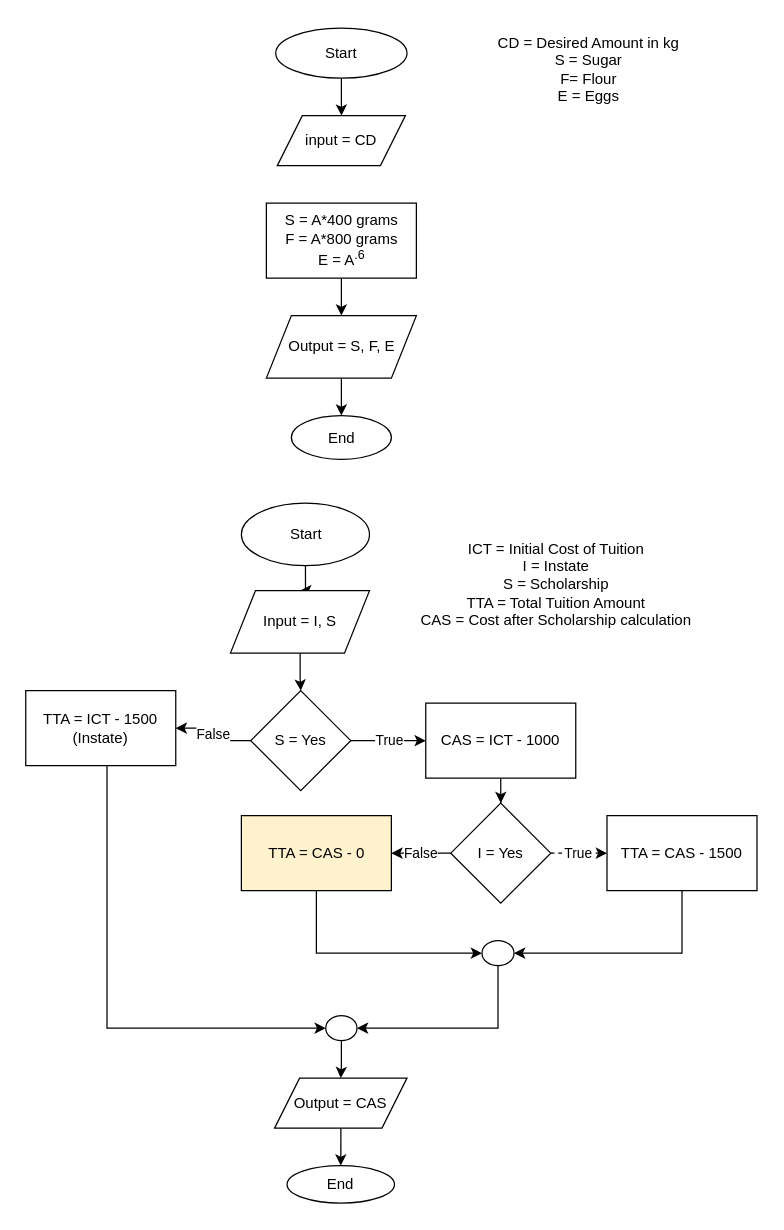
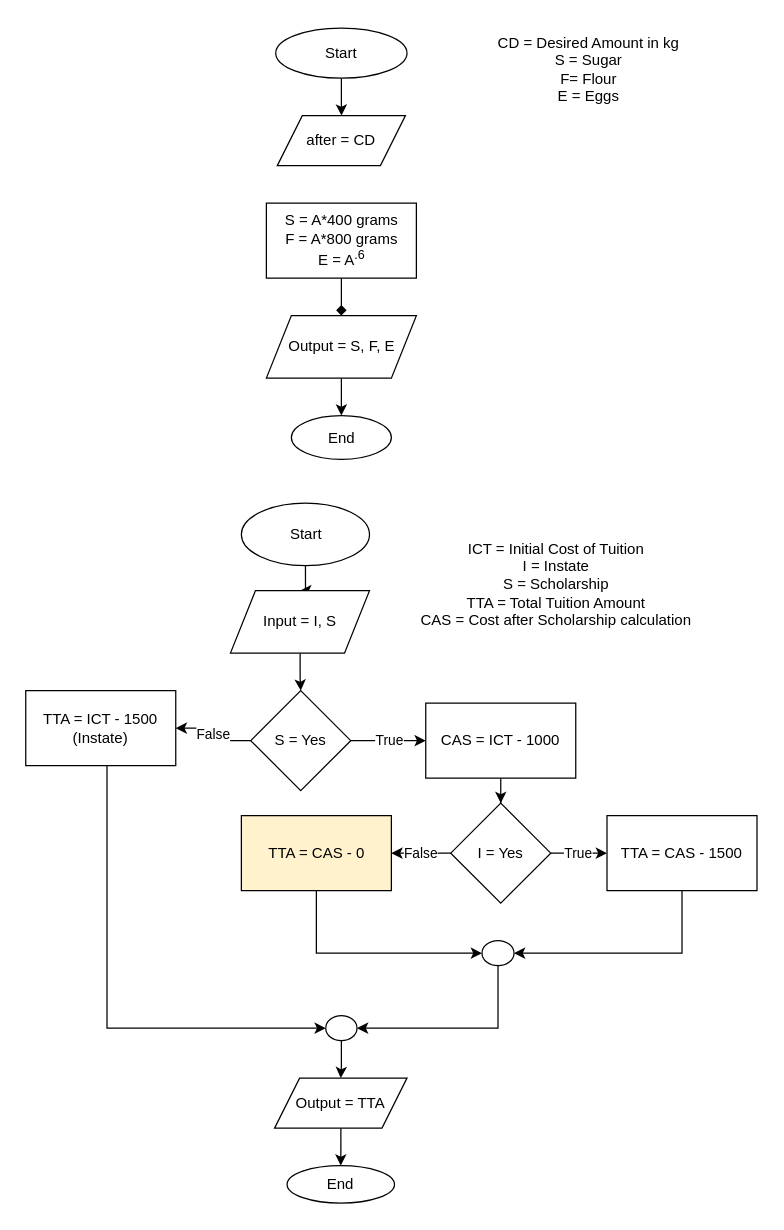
- <mxCell id="4" value="input = CD" style="shape=parallelogram;perimeter=parallelogramPerimeter;whiteSpace=wrap;html=1;fixedSize=1;" vertex="1" parent="1"><mxGeometry x="221.25" y="92" width="102.5" height="40" as="geometry" /></mxCell>
+ <mxCell id="4" value="after = CD" style="shape=parallelogram;perimeter=parallelogramPerimeter;whiteSpace=wrap;html=1;fixedSize=1;" vertex="1" parent="1"><mxGeometry x="221.25" y="92" width="102.5" height="40" as="geometry" /></mxCell>
- <mxCell id="6" value="" style="edgeStyle=orthogonalEdgeStyle;rounded=0;orthogonalLoop=1;jettySize=auto;html=1;" edge="1" parent="1" source="7" target="9"><mxGeometry relative="1" as="geometry" /></mxCell>
+ <mxCell id="6" value="" style="edgeStyle=orthogonalEdgeStyle;rounded=0;orthogonalLoop=1;jettySize=auto;html=1;endArrow=diamond;" edge="1" parent="1" source="7" target="9"><mxGeometry relative="1" as="geometry" /></mxCell>
- <mxCell id="27" value="True" style="edgeStyle=orthogonalEdgeStyle;rounded=0;orthogonalLoop=1;jettySize=auto;html=1;dashed=1;" edge="1" parent="1" source="28" target="32"><mxGeometry relative="1" as="geometry" /></mxCell>
+ <mxCell id="27" value="True" style="edgeStyle=orthogonalEdgeStyle;rounded=0;orthogonalLoop=1;jettySize=auto;html=1;" edge="1" parent="1" source="28" target="32"><mxGeometry relative="1" as="geometry" /></mxCell>
- <mxCell id="36" value="Output = CAS" style="shape=parallelogram;perimeter=parallelogramPerimeter;whiteSpace=wrap;html=1;fixedSize=1;" vertex="1" parent="1"><mxGeometry x="219.07" y="862" width="105.93" height="40" as="geometry" /></mxCell>
+ <mxCell id="36" value="Output = TTA" style="shape=parallelogram;perimeter=parallelogramPerimeter;whiteSpace=wrap;html=1;fixedSize=1;" vertex="1" parent="1"><mxGeometry x="219.07" y="862" width="105.93" height="40" as="geometry" /></mxCell>
